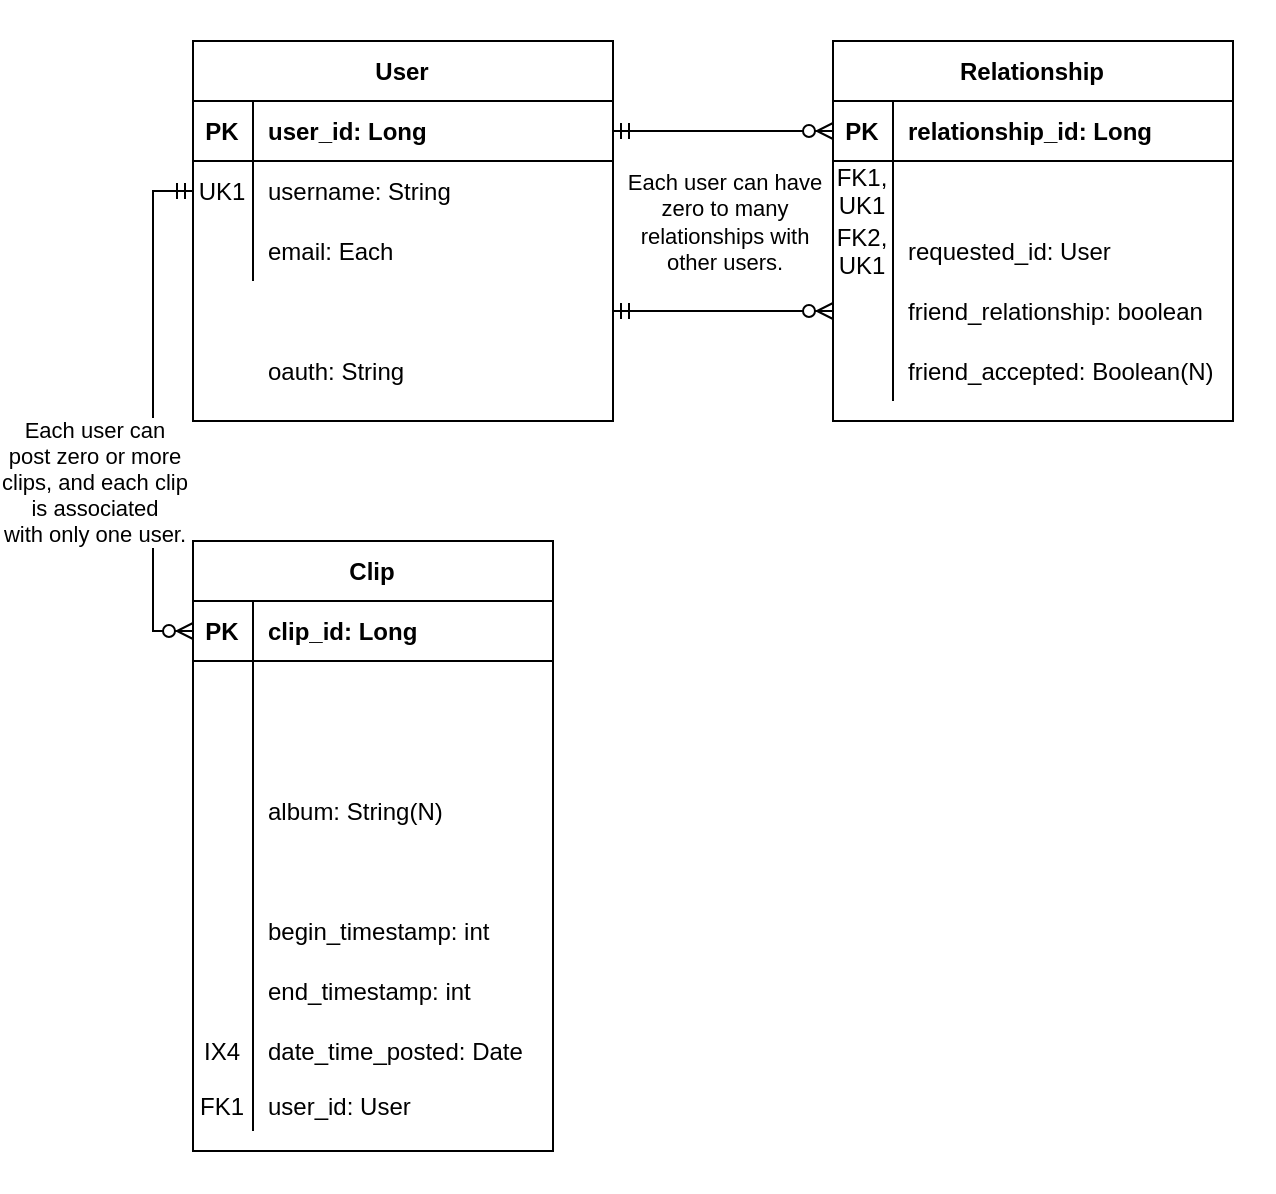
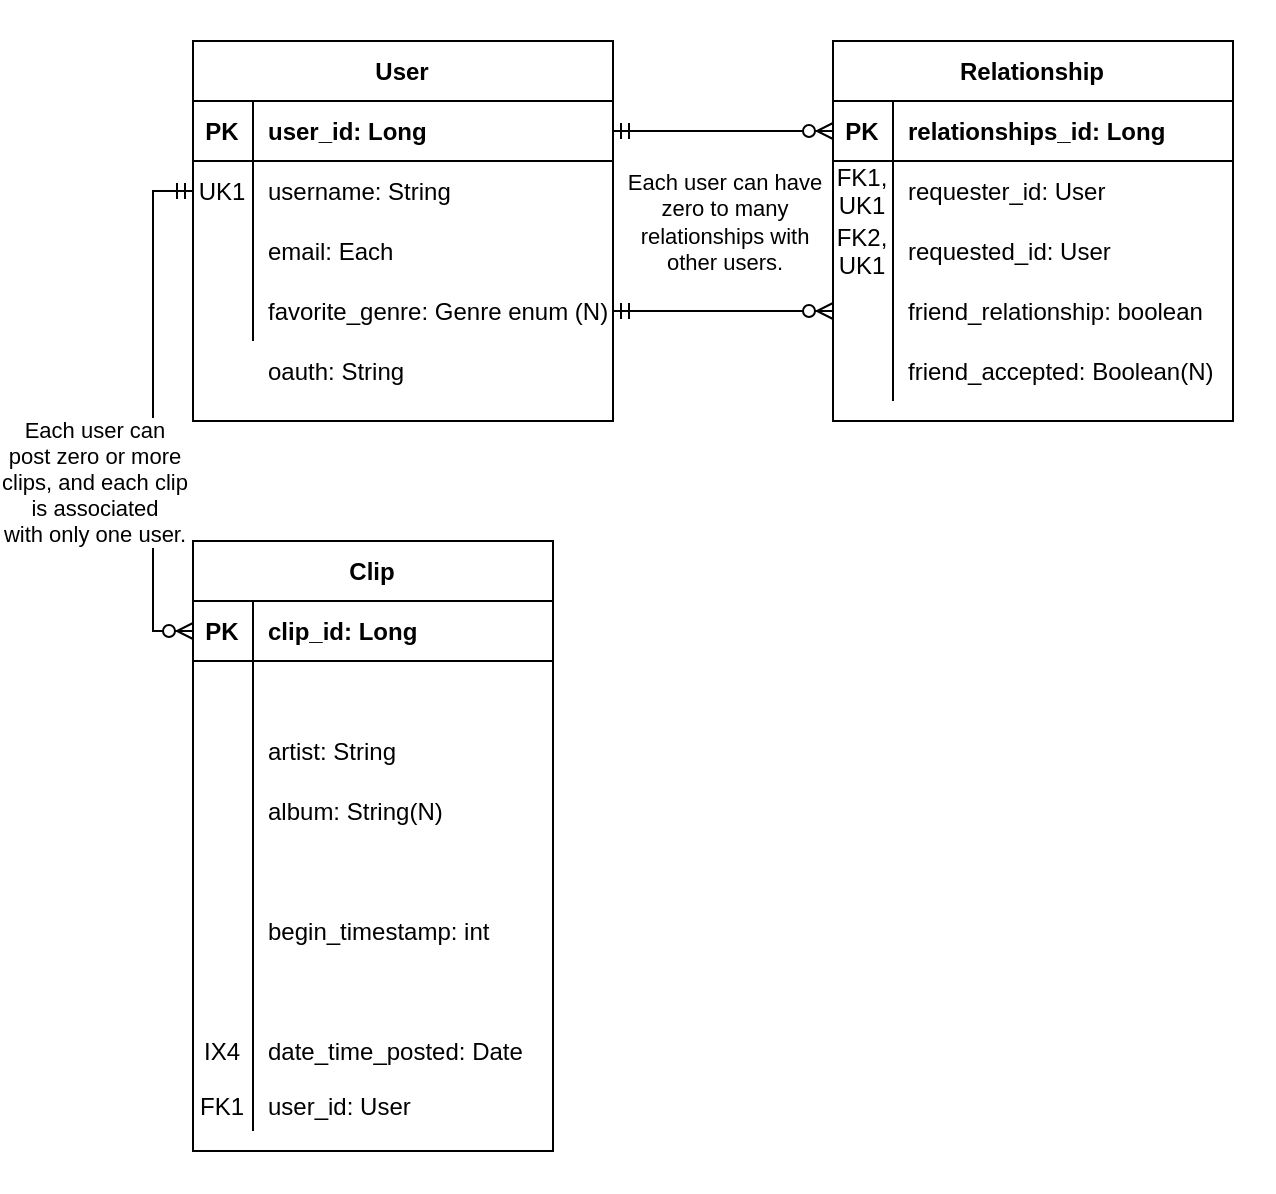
- <mxCell id="25" value="relationship_id: Long" style="shape=partialRectangle;connectable=0;fillColor=none;top=0;left=0;bottom=0;right=0;align=left;spacingLeft=6;fontStyle=1;overflow=hidden;" parent="23" vertex="1"><mxGeometry x="30" width="170" height="30" as="geometry" /></mxCell>
+ <mxCell id="25" value="relationships_id: Long" style="shape=partialRectangle;connectable=0;fillColor=none;top=0;left=0;bottom=0;right=0;align=left;spacingLeft=6;fontStyle=1;overflow=hidden;" parent="23" vertex="1"><mxGeometry x="30" width="170" height="30" as="geometry" /></mxCell>
+ <mxCell id="28" value="requester_id: User" style="shape=partialRectangle;connectable=0;fillColor=none;top=0;left=0;bottom=0;right=0;align=left;spacingLeft=6;overflow=hidden;" parent="26" vertex="1"><mxGeometry x="30" width="170" height="30" as="geometry" /></mxCell>
+ <mxCell id="19" value="favorite_genre: Genre enum (N)" style="shape=partialRectangle;connectable=0;fillColor=none;top=0;left=0;bottom=0;right=0;align=left;spacingLeft=6;overflow=hidden;" parent="17" vertex="1"><mxGeometry x="30" width="180" height="30" as="geometry" /></mxCell>
+ <mxCell id="46" value="artist: String" style="shape=partialRectangle;connectable=0;fillColor=none;top=0;left=0;bottom=0;right=0;align=left;spacingLeft=6;overflow=hidden;" parent="44" vertex="1"><mxGeometry x="30" width="150" height="30" as="geometry" /></mxCell>
- <mxCell id="57" value="end_timestamp: int" style="shape=partialRectangle;connectable=0;fillColor=none;top=0;left=0;bottom=0;right=0;align=left;spacingLeft=6;overflow=hidden;" parent="55" vertex="1"><mxGeometry x="30" width="150" height="30" as="geometry" /></mxCell>
